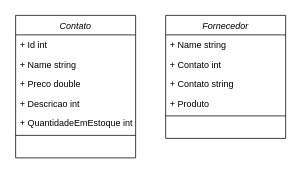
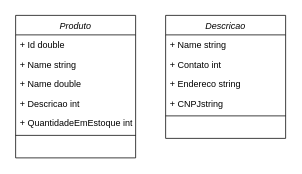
- <mxCell id="2" value="Contato" style="swimlane;fontStyle=2;align=center;verticalAlign=top;childLayout=stackLayout;horizontal=1;startSize=26;horizontalStack=0;resizeParent=1;resizeLast=0;collapsible=1;marginBottom=0;rounded=0;shadow=0;strokeWidth=1;" vertex="1" parent="1"><mxGeometry x="20" y="20" width="160" height="190" as="geometry"><mxRectangle x="230" y="140" width="160" height="26" as="alternateBounds" /></mxGeometry></mxCell>
+ <mxCell id="2" value="Produto" style="swimlane;fontStyle=2;align=center;verticalAlign=top;childLayout=stackLayout;horizontal=1;startSize=26;horizontalStack=0;resizeParent=1;resizeLast=0;collapsible=1;marginBottom=0;rounded=0;shadow=0;strokeWidth=1;" vertex="1" parent="1"><mxGeometry x="20" y="20" width="160" height="190" as="geometry"><mxRectangle x="230" y="140" width="160" height="26" as="alternateBounds" /></mxGeometry></mxCell>
- <mxCell id="9" value="Fornecedor" style="swimlane;fontStyle=2;align=center;verticalAlign=top;childLayout=stackLayout;horizontal=1;startSize=26;horizontalStack=0;resizeParent=1;resizeLast=0;collapsible=1;marginBottom=0;rounded=0;shadow=0;strokeWidth=1;" vertex="1" parent="1"><mxGeometry x="220" y="20" width="160" height="164" as="geometry"><mxRectangle x="230" y="140" width="160" height="26" as="alternateBounds" /></mxGeometry></mxCell>
+ <mxCell id="9" value="Descricao" style="swimlane;fontStyle=2;align=center;verticalAlign=top;childLayout=stackLayout;horizontal=1;startSize=26;horizontalStack=0;resizeParent=1;resizeLast=0;collapsible=1;marginBottom=0;rounded=0;shadow=0;strokeWidth=1;" vertex="1" parent="1"><mxGeometry x="220" y="20" width="160" height="164" as="geometry"><mxRectangle x="230" y="140" width="160" height="26" as="alternateBounds" /></mxGeometry></mxCell>
- <mxCell id="3" value="+ Id int" style="text;align=left;verticalAlign=top;spacingLeft=4;spacingRight=4;overflow=hidden;rotatable=0;points=[[0,0.5],[1,0.5]];portConstraint=eastwest;rounded=0;shadow=0;html=0;" vertex="1" parent="2"><mxGeometry y="26" width="160" height="26" as="geometry" /></mxCell>
+ <mxCell id="3" value="+ Id double" style="text;align=left;verticalAlign=top;spacingLeft=4;spacingRight=4;overflow=hidden;rotatable=0;points=[[0,0.5],[1,0.5]];portConstraint=eastwest;rounded=0;shadow=0;html=0;" vertex="1" parent="2"><mxGeometry y="26" width="160" height="26" as="geometry" /></mxCell>
- <mxCell id="5" value="+ Preco double" style="text;align=left;verticalAlign=top;spacingLeft=4;spacingRight=4;overflow=hidden;rotatable=0;points=[[0,0.5],[1,0.5]];portConstraint=eastwest;rounded=0;shadow=0;html=0;" vertex="1" parent="2"><mxGeometry y="78" width="160" height="26" as="geometry" /></mxCell>
+ <mxCell id="5" value="+ Name double" style="text;align=left;verticalAlign=top;spacingLeft=4;spacingRight=4;overflow=hidden;rotatable=0;points=[[0,0.5],[1,0.5]];portConstraint=eastwest;rounded=0;shadow=0;html=0;" vertex="1" parent="2"><mxGeometry y="78" width="160" height="26" as="geometry" /></mxCell>
- <mxCell id="12" value="+ Contato string" style="text;align=left;verticalAlign=top;spacingLeft=4;spacingRight=4;overflow=hidden;rotatable=0;points=[[0,0.5],[1,0.5]];portConstraint=eastwest;rounded=0;shadow=0;html=0;" vertex="1" parent="9"><mxGeometry y="78" width="160" height="26" as="geometry" /></mxCell>
+ <mxCell id="12" value="+ Endereco string" style="text;align=left;verticalAlign=top;spacingLeft=4;spacingRight=4;overflow=hidden;rotatable=0;points=[[0,0.5],[1,0.5]];portConstraint=eastwest;rounded=0;shadow=0;html=0;" vertex="1" parent="9"><mxGeometry y="78" width="160" height="26" as="geometry" /></mxCell>
- <mxCell id="13" value="+ Produto" style="text;align=left;verticalAlign=top;spacingLeft=4;spacingRight=4;overflow=hidden;rotatable=0;points=[[0,0.5],[1,0.5]];portConstraint=eastwest;rounded=0;shadow=0;html=0;" vertex="1" parent="9"><mxGeometry y="104" width="160" height="26" as="geometry" /></mxCell>
+ <mxCell id="13" value="+ CNPJstring" style="text;align=left;verticalAlign=top;spacingLeft=4;spacingRight=4;overflow=hidden;rotatable=0;points=[[0,0.5],[1,0.5]];portConstraint=eastwest;rounded=0;shadow=0;html=0;" vertex="1" parent="9"><mxGeometry y="104" width="160" height="26" as="geometry" /></mxCell>
